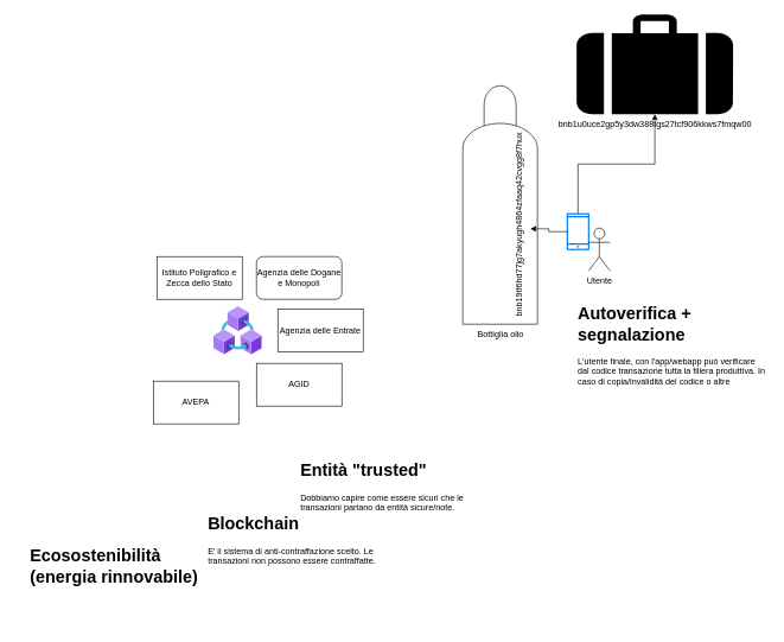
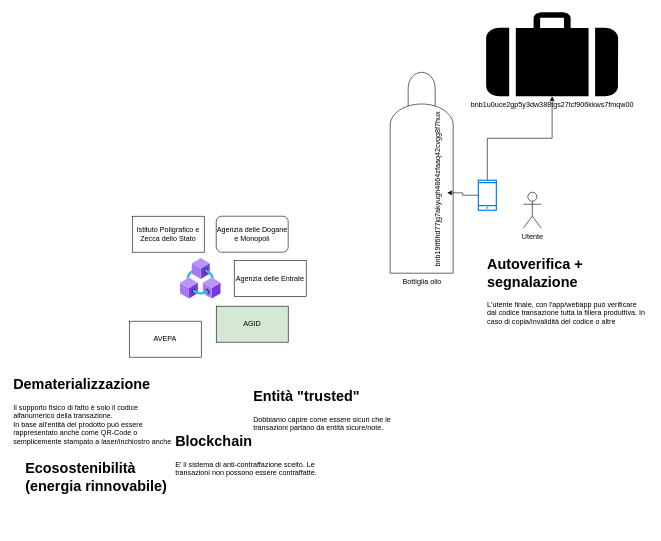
- <mxCell id="13" value="Utente" style="shape=umlActor;verticalLabelPosition=bottom;verticalAlign=top;html=1;outlineConnect=0;" vertex="1" parent="1"><mxGeometry x="827" y="320" width="30" height="60" as="geometry" /></mxCell>
+ <mxCell id="13" value="Utente" style="shape=umlActor;verticalLabelPosition=bottom;verticalAlign=top;html=1;outlineConnect=0;" vertex="1" parent="1"><mxGeometry x="872" y="320" width="30" height="60" as="geometry" /></mxCell>
- <mxCell id="5" value="AGID" style="rounded=0;whiteSpace=wrap;html=1;" vertex="1" parent="1"><mxGeometry x="360" y="510" width="120" height="60" as="geometry" /></mxCell>
+ <mxCell id="5" value="AGID" style="rounded=0;whiteSpace=wrap;html=1;fillColor=#d5e8d4;" vertex="1" parent="1"><mxGeometry x="360" y="510" width="120" height="60" as="geometry" /></mxCell>
+ <mxCell id="6" value="&lt;h1 style=&quot;margin-top: 0px;&quot;&gt;Dematerializzazione&lt;/h1&gt;&lt;p&gt;Il supporto fisico di fatto è solo il codice alfanumerico della transazione.&lt;br&gt;In base all'entità del prodotto può essere rappresentato anche come QR-Code o semplicemente stampato a laser/inchiostro anche dai meccanismi che riportano le date di scadenza sui prodotti.&lt;/p&gt;" style="text;html=1;whiteSpace=wrap;overflow=hidden;rounded=0;" vertex="1" parent="1"><mxGeometry x="20" y="620" width="270" height="120" as="geometry" /></mxCell>
